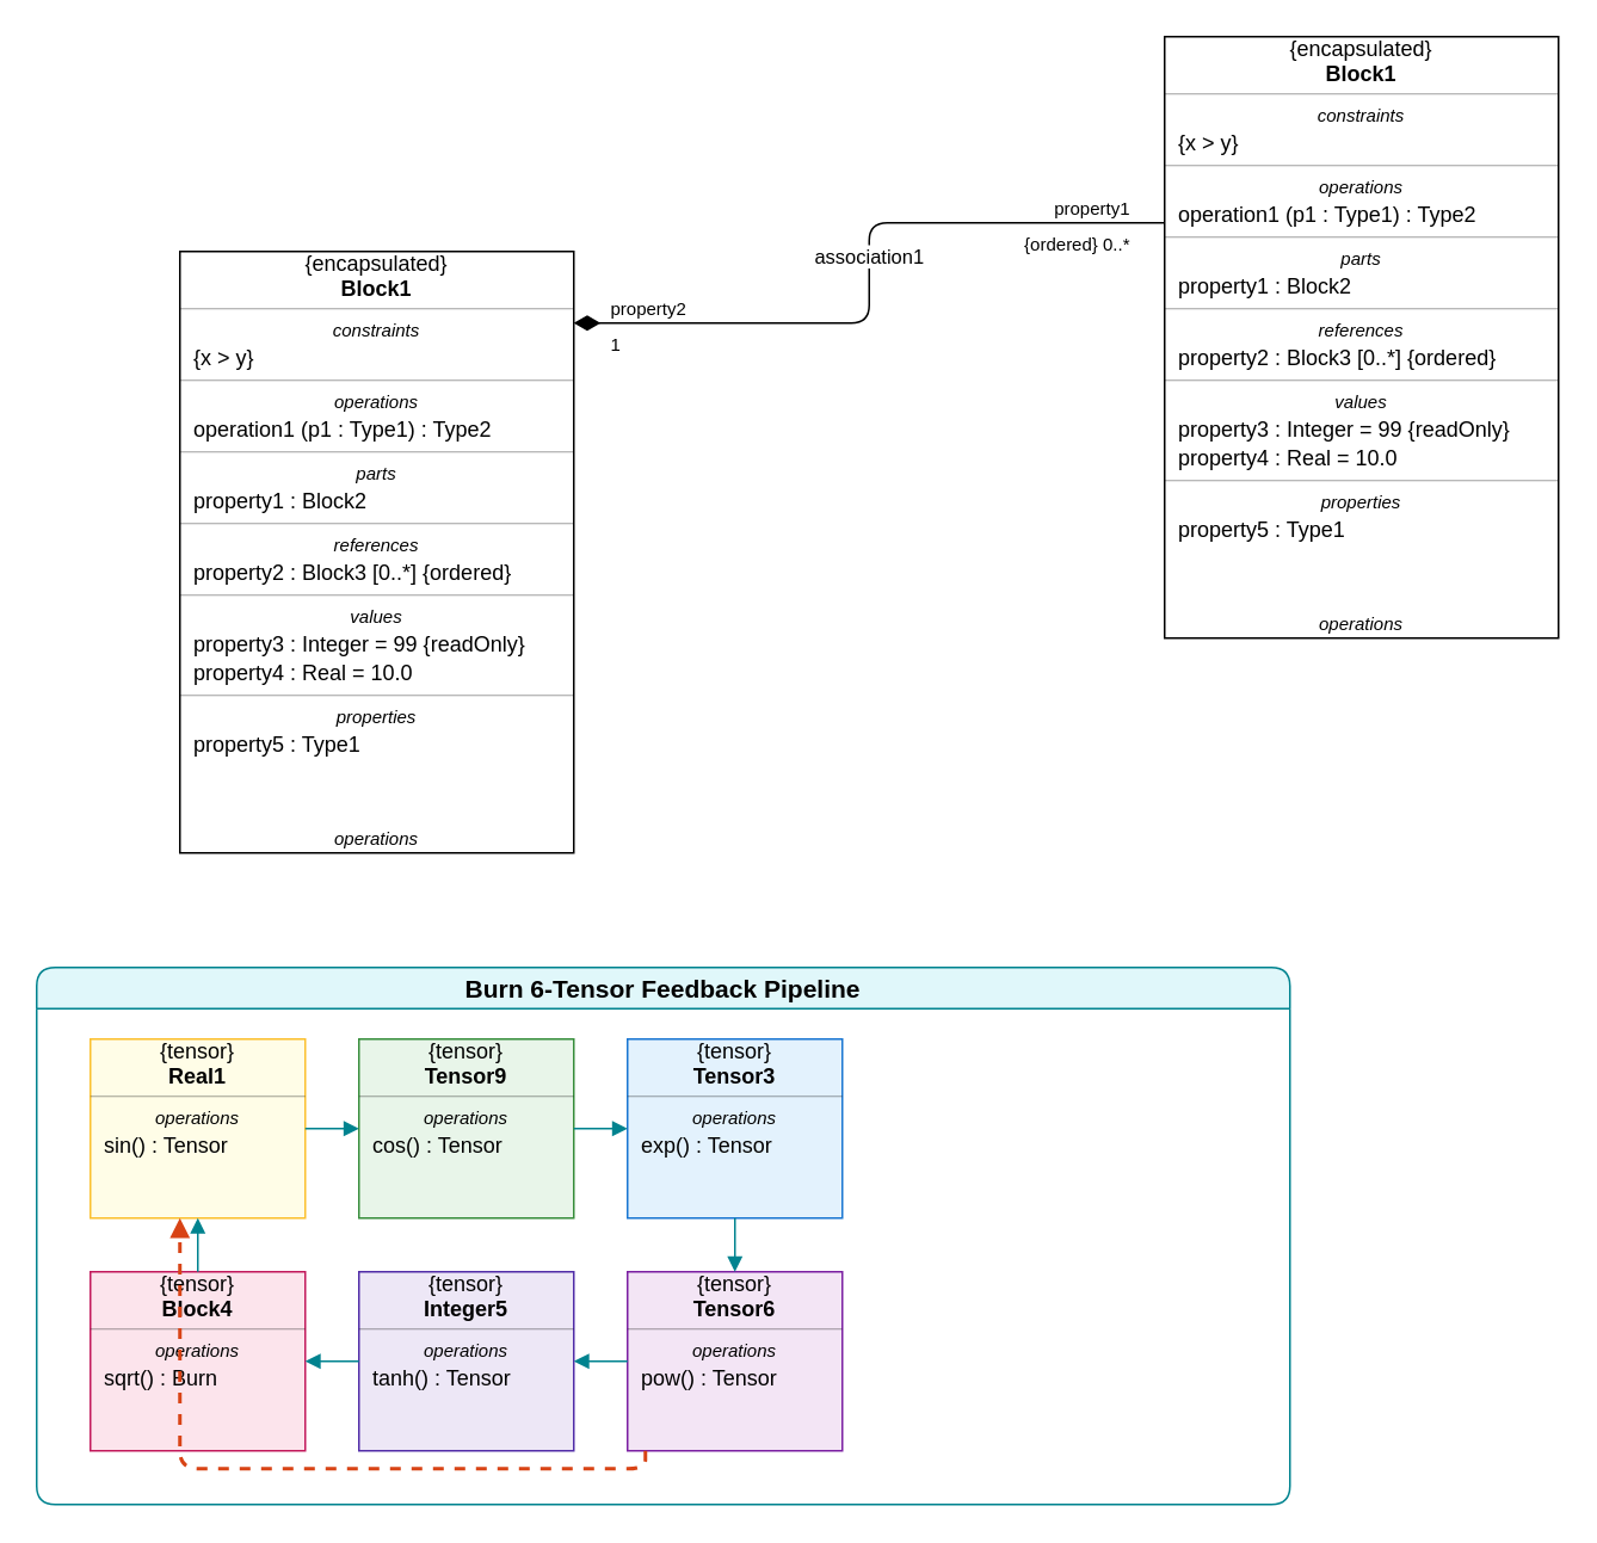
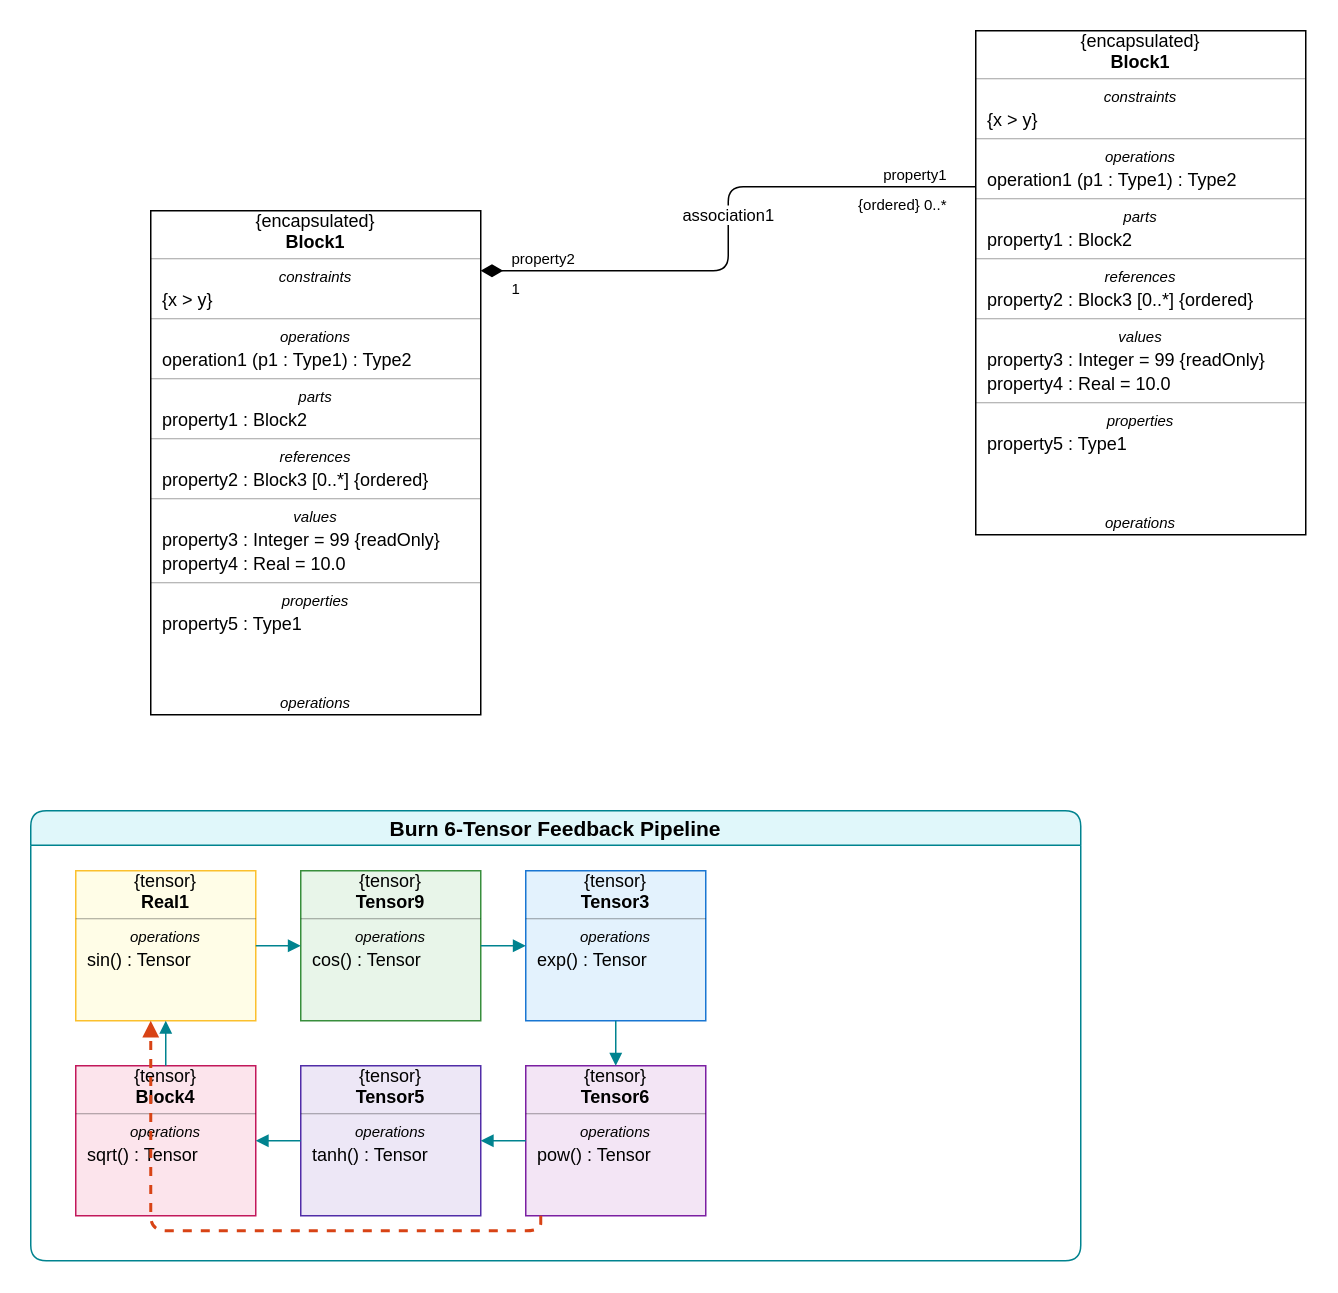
- <mxCell id="82" value="Integer5" style="html=1;align=center;spacing=0;verticalAlign=middle;strokeColor=none;fillColor=none;whiteSpace=wrap;fontStyle=1;" vertex="1" parent="80"><mxGeometry y="14" width="120" height="14" as="geometry" /></mxCell>
+ <mxCell id="82" value="Tensor5" style="html=1;align=center;spacing=0;verticalAlign=middle;strokeColor=none;fillColor=none;whiteSpace=wrap;fontStyle=1;" vertex="1" parent="80"><mxGeometry y="14" width="120" height="14" as="geometry" /></mxCell>
- <mxCell id="79" value="sqrt() : Burn" style="html=1;align=left;spacing=0;spacingLeft=8;verticalAlign=middle;strokeColor=none;fillColor=none;whiteSpace=wrap;" vertex="1" parent="74"><mxGeometry y="52" width="120" height="16" as="geometry" /></mxCell>
+ <mxCell id="79" value="sqrt() : Tensor" style="html=1;align=left;spacing=0;spacingLeft=8;verticalAlign=middle;strokeColor=none;fillColor=none;whiteSpace=wrap;" vertex="1" parent="74"><mxGeometry y="52" width="120" height="16" as="geometry" /></mxCell>
